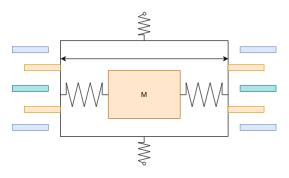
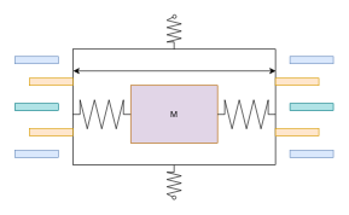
- <mxCell id="3" value="M" style="rounded=0;whiteSpace=wrap;html=1;fillColor=#ffe6cc;strokeColor=#b46504;" vertex="1" parent="1"><mxGeometry x="180" y="117.5" width="120" height="80" as="geometry" /></mxCell>
+ <mxCell id="3" value="M" style="rounded=0;whiteSpace=wrap;html=1;fillColor=#e1d5e7;strokeColor=#b46504;" vertex="1" parent="1"><mxGeometry x="180" y="117.5" width="120" height="80" as="geometry" /></mxCell>
